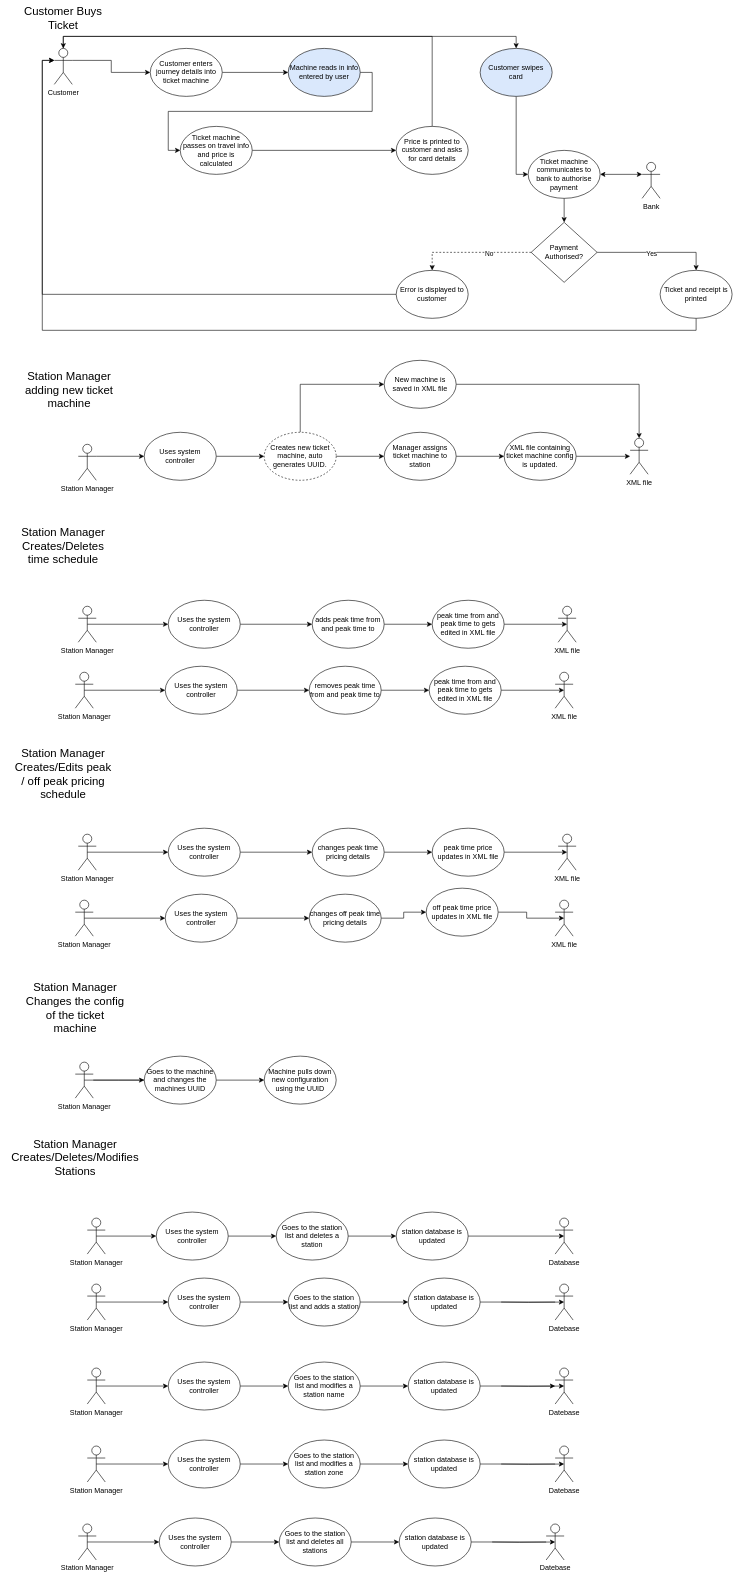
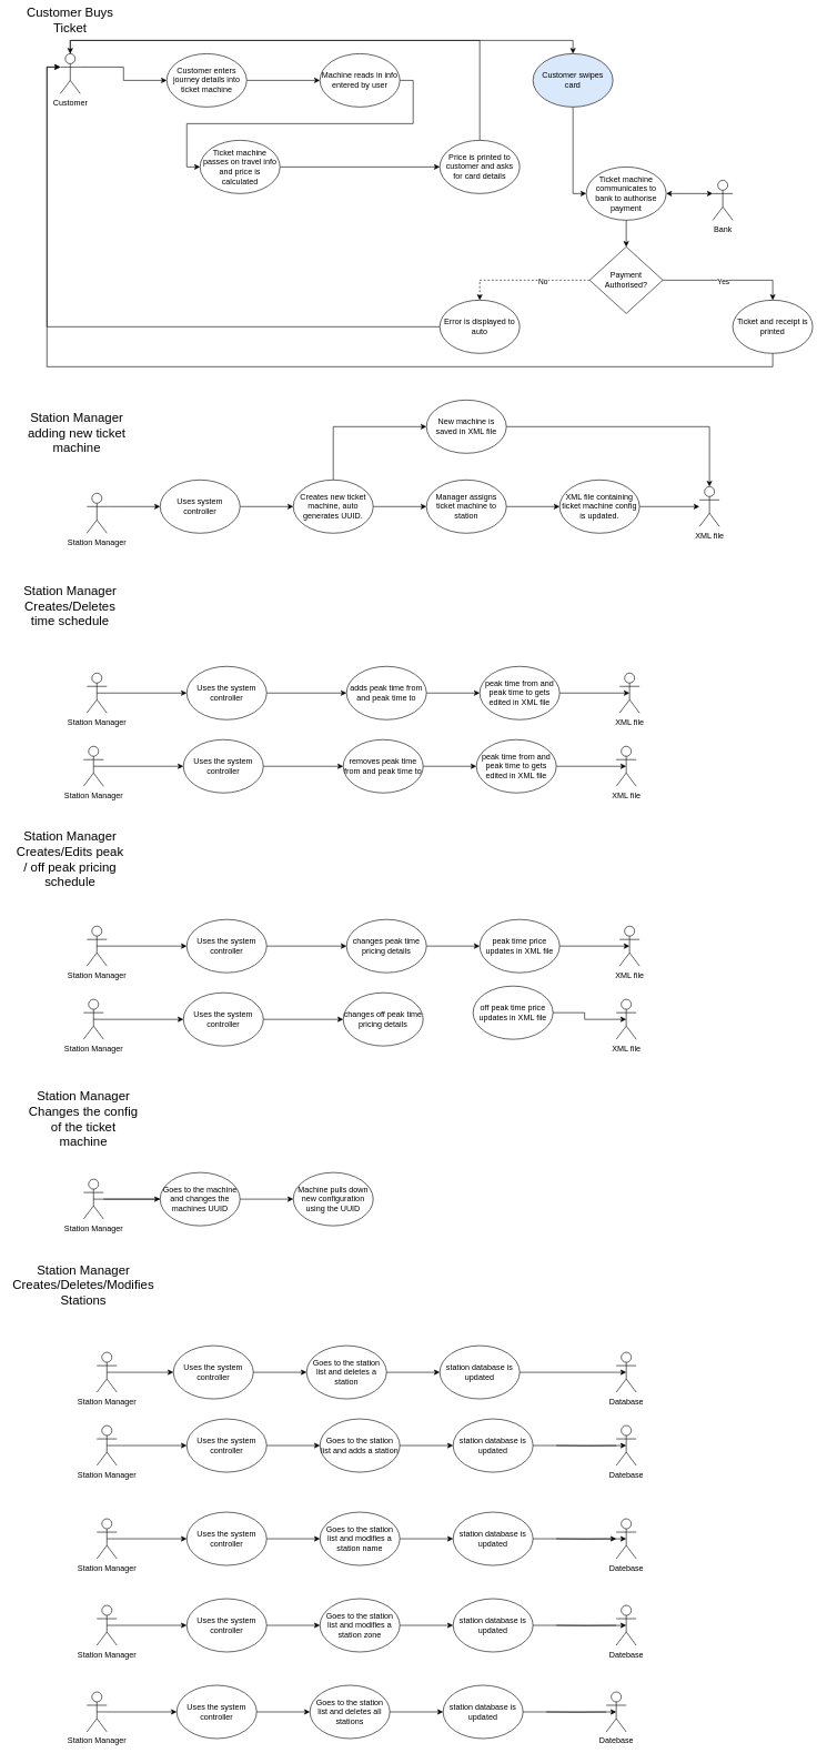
- <mxCell id="8" value="Machine reads in info entered by user" style="ellipse;whiteSpace=wrap;html=1;fillColor=#dae8fc;" parent="1" vertex="1"><mxGeometry x="480" y="80" width="120" height="80" as="geometry" /></mxCell>
+ <mxCell id="8" value="Machine reads in info entered by user" style="ellipse;whiteSpace=wrap;html=1;" parent="1" vertex="1"><mxGeometry x="480" y="80" width="120" height="80" as="geometry" /></mxCell>
- <mxCell id="25" value="Error is displayed to customer" style="ellipse;whiteSpace=wrap;html=1;" parent="1" vertex="1"><mxGeometry x="660" y="450" width="120" height="80" as="geometry" /></mxCell>
+ <mxCell id="25" value="Error is displayed to auto" style="ellipse;whiteSpace=wrap;html=1;" parent="1" vertex="1"><mxGeometry x="660" y="450" width="120" height="80" as="geometry" /></mxCell>
- <mxCell id="55" value="Creates new ticket machine, auto generates UUID." style="ellipse;whiteSpace=wrap;html=1;dashed=1;" vertex="1" parent="1"><mxGeometry x="440" y="720" width="120" height="80" as="geometry" /></mxCell>
+ <mxCell id="55" value="Creates new ticket machine, auto generates UUID." style="ellipse;whiteSpace=wrap;html=1;" vertex="1" parent="1"><mxGeometry x="440" y="720" width="120" height="80" as="geometry" /></mxCell>
- <mxCell id="77" style="edgeStyle=orthogonalEdgeStyle;rounded=0;orthogonalLoop=1;jettySize=auto;html=1;exitX=1;exitY=0.5;exitDx=0;exitDy=0;entryX=0;entryY=0.5;entryDx=0;entryDy=0;startArrow=none;startFill=0;" edge="1" parent="1" source="78" target="80"><mxGeometry relative="1" as="geometry" /></mxCell>
